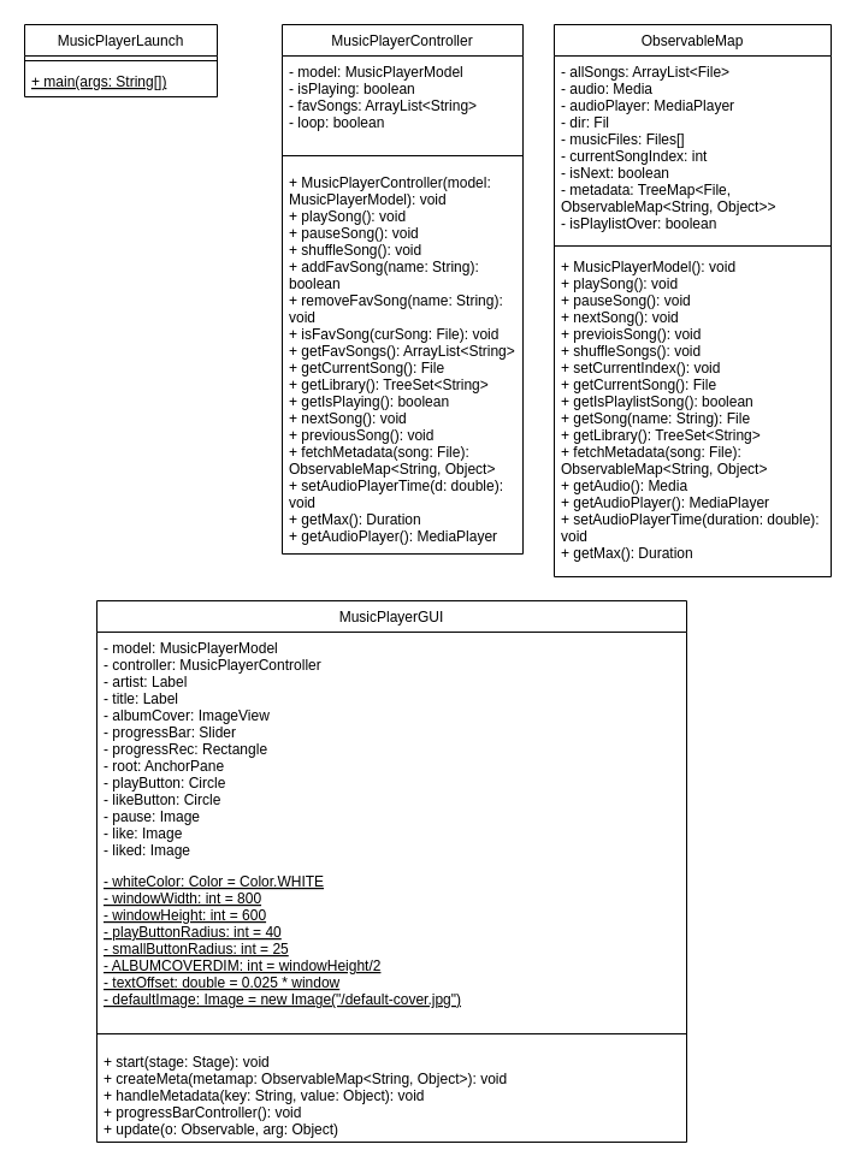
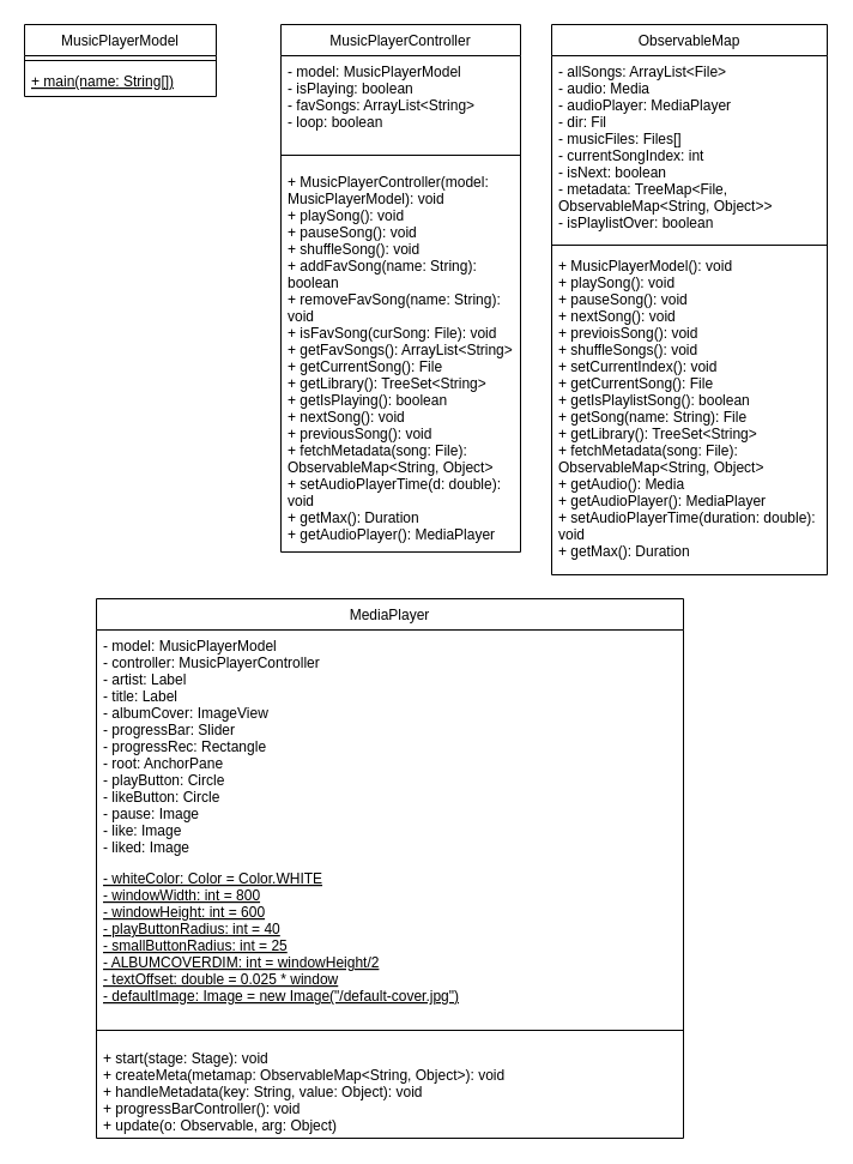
- <mxCell id="2" value="MusicPlayerLaunch" style="swimlane;fontStyle=0;align=center;verticalAlign=top;childLayout=stackLayout;horizontal=1;startSize=26;horizontalStack=0;resizeParent=1;resizeLast=0;collapsible=1;marginBottom=0;rounded=0;shadow=0;strokeWidth=1;" parent="1" vertex="1"><mxGeometry x="20" y="20" width="160" height="60" as="geometry"><mxRectangle x="230" y="140" width="160" height="26" as="alternateBounds" /></mxGeometry></mxCell>
+ <mxCell id="2" value="MusicPlayerModel" style="swimlane;fontStyle=0;align=center;verticalAlign=top;childLayout=stackLayout;horizontal=1;startSize=26;horizontalStack=0;resizeParent=1;resizeLast=0;collapsible=1;marginBottom=0;rounded=0;shadow=0;strokeWidth=1;" parent="1" vertex="1"><mxGeometry x="20" y="20" width="160" height="60" as="geometry"><mxRectangle x="230" y="140" width="160" height="26" as="alternateBounds" /></mxGeometry></mxCell>
- <mxCell id="4" value="+ main(args: String[])" style="text;align=left;verticalAlign=top;spacingLeft=4;spacingRight=4;overflow=hidden;rotatable=0;points=[[0,0.5],[1,0.5]];portConstraint=eastwest;fontStyle=4" parent="2" vertex="1"><mxGeometry y="34" width="160" height="26" as="geometry" /></mxCell>
+ <mxCell id="4" value="+ main(name: String[])" style="text;align=left;verticalAlign=top;spacingLeft=4;spacingRight=4;overflow=hidden;rotatable=0;points=[[0,0.5],[1,0.5]];portConstraint=eastwest;fontStyle=4" parent="2" vertex="1"><mxGeometry y="34" width="160" height="26" as="geometry" /></mxCell>
- <mxCell id="5" value="MusicPlayerGUI" style="swimlane;fontStyle=0;align=center;verticalAlign=top;childLayout=stackLayout;horizontal=1;startSize=26;horizontalStack=0;resizeParent=1;resizeLast=0;collapsible=1;marginBottom=0;rounded=0;shadow=0;strokeWidth=1;" parent="1" vertex="1"><mxGeometry x="80" y="499" width="490" height="450" as="geometry"><mxRectangle x="130" y="380" width="160" height="26" as="alternateBounds" /></mxGeometry></mxCell>
+ <mxCell id="5" value="MediaPlayer" style="swimlane;fontStyle=0;align=center;verticalAlign=top;childLayout=stackLayout;horizontal=1;startSize=26;horizontalStack=0;resizeParent=1;resizeLast=0;collapsible=1;marginBottom=0;rounded=0;shadow=0;strokeWidth=1;" parent="1" vertex="1"><mxGeometry x="80" y="499" width="490" height="450" as="geometry"><mxRectangle x="130" y="380" width="160" height="26" as="alternateBounds" /></mxGeometry></mxCell>
